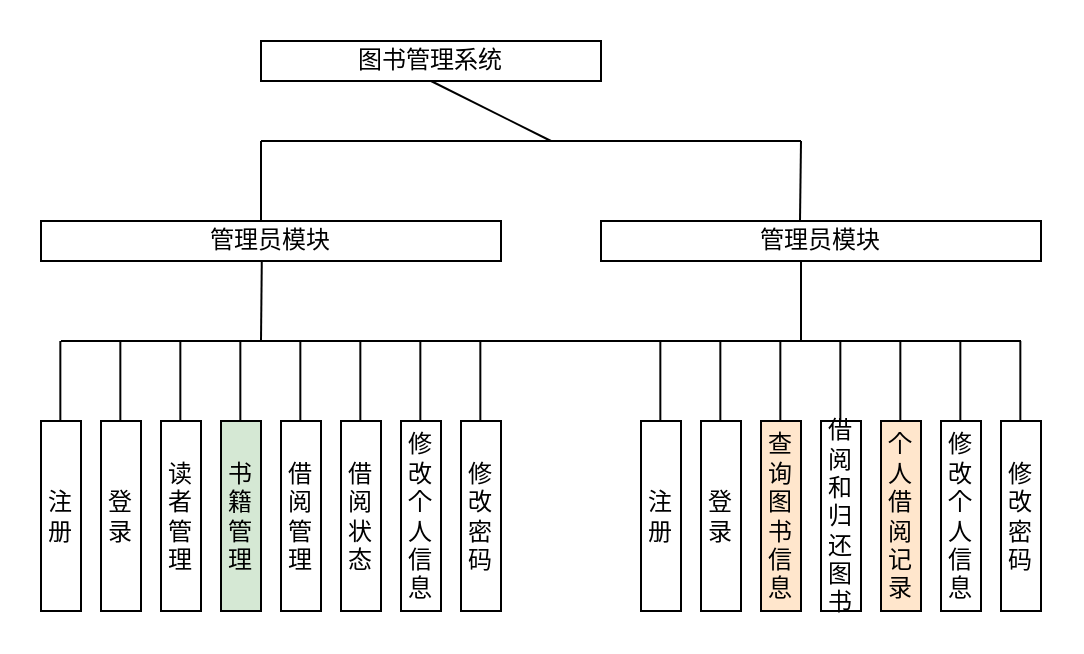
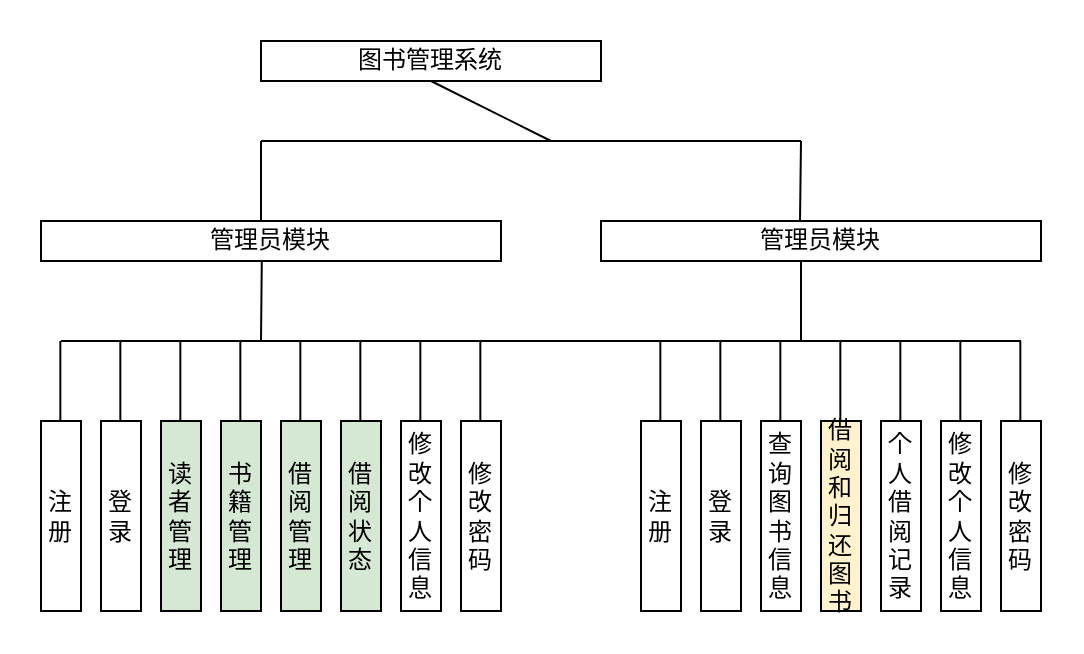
- <mxCell id="6" value="读者管理" style="rounded=0;whiteSpace=wrap;html=1;" vertex="1" parent="1"><mxGeometry x="80" y="210" width="20" height="95" as="geometry" /></mxCell>
+ <mxCell id="6" value="读者管理" style="rounded=0;whiteSpace=wrap;html=1;fillColor=#d5e8d4;" vertex="1" parent="1"><mxGeometry x="80" y="210" width="20" height="95" as="geometry" /></mxCell>
- <mxCell id="8" value="借阅管理" style="rounded=0;whiteSpace=wrap;html=1;" vertex="1" parent="1"><mxGeometry x="140" y="210" width="20" height="95" as="geometry" /></mxCell>
+ <mxCell id="8" value="借阅管理" style="rounded=0;whiteSpace=wrap;html=1;fillColor=#d5e8d4;" vertex="1" parent="1"><mxGeometry x="140" y="210" width="20" height="95" as="geometry" /></mxCell>
- <mxCell id="9" value="借阅状态" style="rounded=0;whiteSpace=wrap;html=1;" vertex="1" parent="1"><mxGeometry x="170" y="210" width="20" height="95" as="geometry" /></mxCell>
+ <mxCell id="9" value="借阅状态" style="rounded=0;whiteSpace=wrap;html=1;fillColor=#d5e8d4;" vertex="1" parent="1"><mxGeometry x="170" y="210" width="20" height="95" as="geometry" /></mxCell>
- <mxCell id="14" value="查询图书信息" style="rounded=0;whiteSpace=wrap;html=1;fillColor=#ffe6cc;" vertex="1" parent="1"><mxGeometry x="380" y="210" width="20" height="95" as="geometry" /></mxCell>
+ <mxCell id="14" value="查询图书信息" style="rounded=0;whiteSpace=wrap;html=1;" vertex="1" parent="1"><mxGeometry x="380" y="210" width="20" height="95" as="geometry" /></mxCell>
- <mxCell id="15" value="借阅和归还图书" style="rounded=0;whiteSpace=wrap;html=1;" vertex="1" parent="1"><mxGeometry x="410" y="210" width="20" height="95" as="geometry" /></mxCell>
+ <mxCell id="15" value="借阅和归还图书" style="rounded=0;whiteSpace=wrap;html=1;fillColor=#fff2cc;" vertex="1" parent="1"><mxGeometry x="410" y="210" width="20" height="95" as="geometry" /></mxCell>
- <mxCell id="16" value="个人借阅记录" style="rounded=0;whiteSpace=wrap;html=1;fillColor=#ffe6cc;" vertex="1" parent="1"><mxGeometry x="440" y="210" width="20" height="95" as="geometry" /></mxCell>
+ <mxCell id="16" value="个人借阅记录" style="rounded=0;whiteSpace=wrap;html=1;" vertex="1" parent="1"><mxGeometry x="440" y="210" width="20" height="95" as="geometry" /></mxCell>
